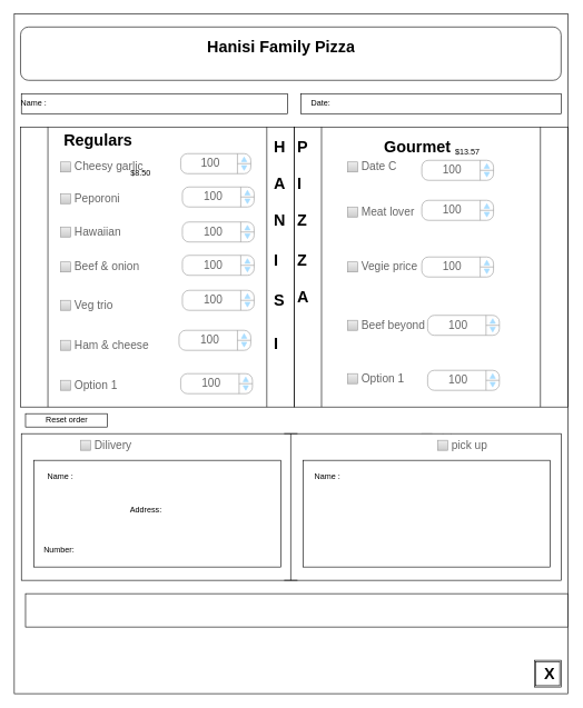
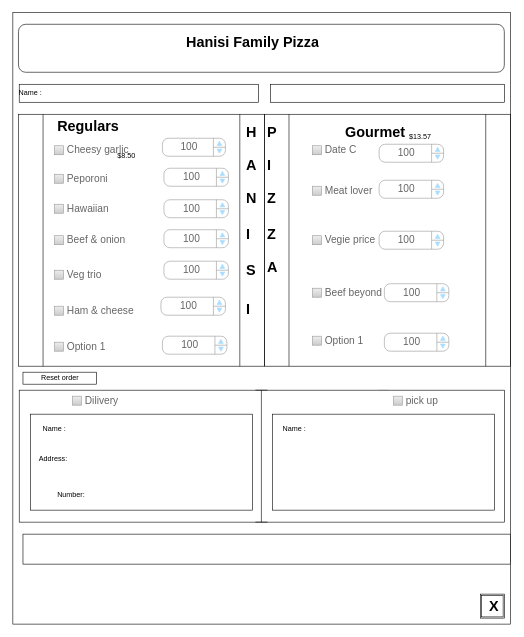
- <mxCell id="24" value="Date:" style="text;html=1;strokeColor=none;fillColor=none;align=center;verticalAlign=middle;whiteSpace=wrap;rounded=0;" parent="1" vertex="1"><mxGeometry x="450" y="140" width="60" height="30" as="geometry" /></mxCell>
- <mxCell id="60" value="Address:" style="text;html=1;strokeColor=none;fillColor=none;align=center;verticalAlign=middle;whiteSpace=wrap;rounded=0;" vertex="1" parent="1"><mxGeometry x="187.5" y="750" width="60" height="30" as="geometry" /></mxCell>
+ <mxCell id="60" value="Address:" style="text;html=1;strokeColor=none;fillColor=none;align=center;verticalAlign=middle;whiteSpace=wrap;rounded=0;" vertex="1" parent="1"><mxGeometry x="57.5" y="750" width="60" height="30" as="geometry" /></mxCell>
- <mxCell id="61" value="Number:" style="text;html=1;strokeColor=none;fillColor=none;align=center;verticalAlign=middle;whiteSpace=wrap;rounded=0;" vertex="1" parent="1"><mxGeometry x="57.5" y="810" width="60" height="30" as="geometry" /></mxCell>
+ <mxCell id="61" value="Number:" style="text;html=1;strokeColor=none;fillColor=none;align=center;verticalAlign=middle;whiteSpace=wrap;rounded=0;" vertex="1" parent="1"><mxGeometry x="87.5" y="810" width="60" height="30" as="geometry" /></mxCell>
